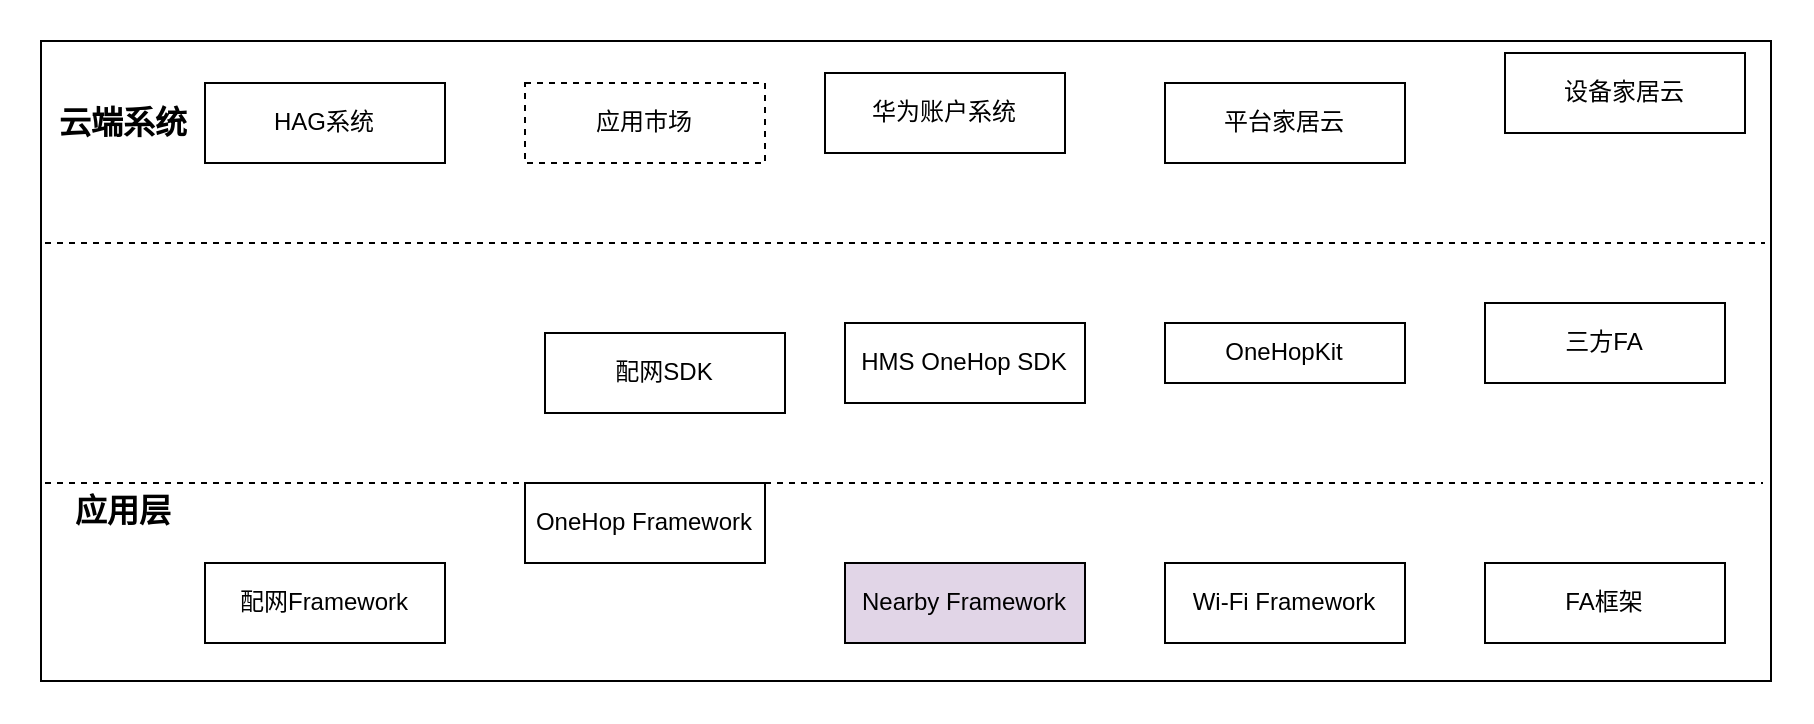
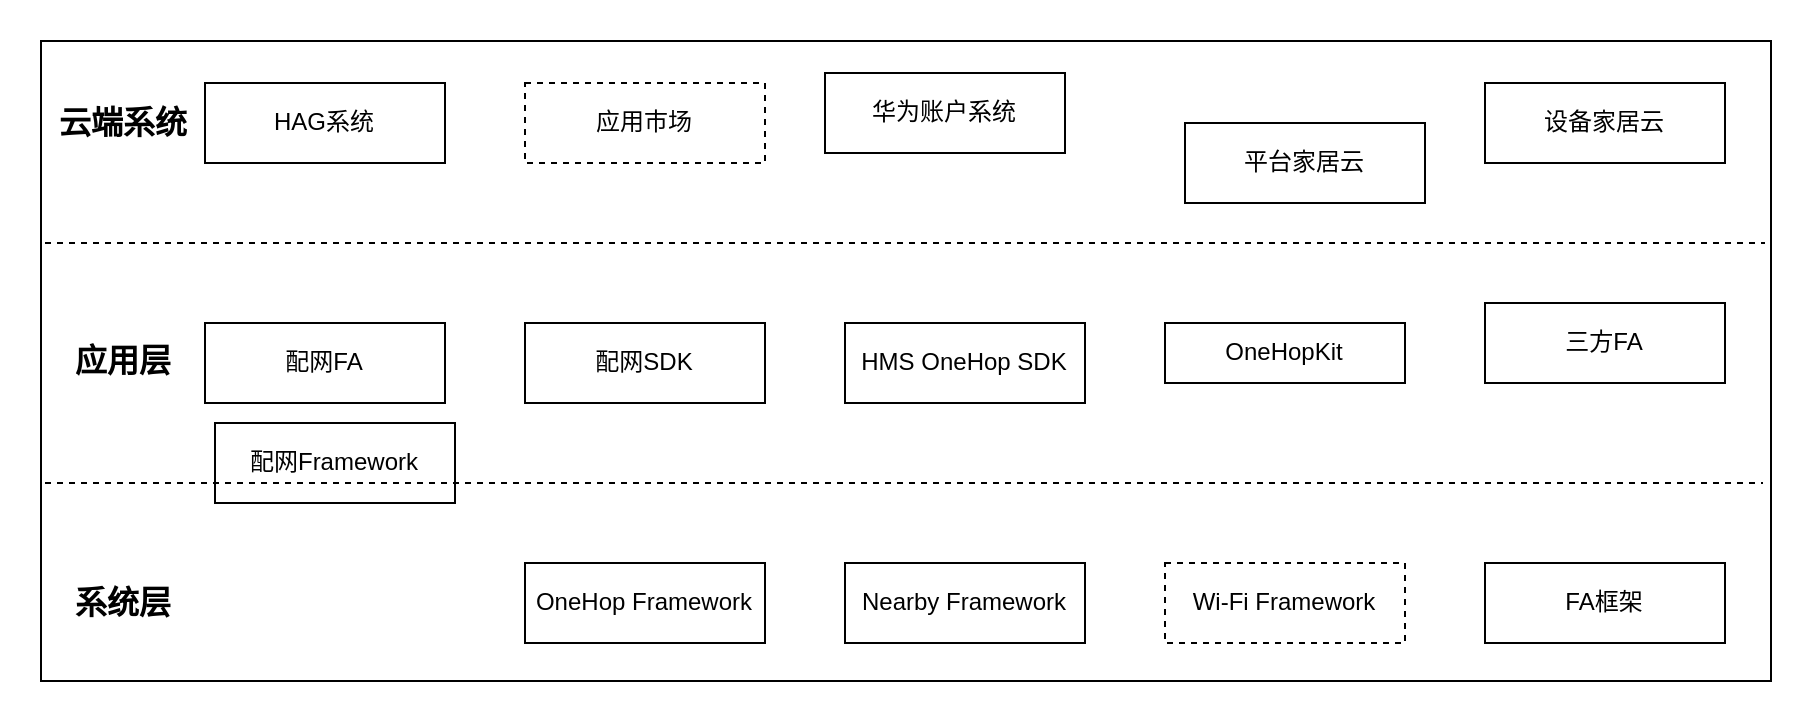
- <mxCell id="4" value="设备家居云" style="rounded=0;whiteSpace=wrap;html=1;" vertex="1" parent="1"><mxGeometry x="752" y="26" width="120" height="40" as="geometry" /></mxCell>
+ <mxCell id="4" value="设备家居云" style="rounded=0;whiteSpace=wrap;html=1;" vertex="1" parent="1"><mxGeometry x="742" y="41" width="120" height="40" as="geometry" /></mxCell>
- <mxCell id="3" value="平台家居云" style="rounded=0;whiteSpace=wrap;html=1;" vertex="1" parent="1"><mxGeometry x="582" y="41" width="120" height="40" as="geometry" /></mxCell>
+ <mxCell id="3" value="平台家居云" style="rounded=0;whiteSpace=wrap;html=1;" vertex="1" parent="1"><mxGeometry x="592" y="61" width="120" height="40" as="geometry" /></mxCell>
+ <mxCell id="5" value="配网FA" style="rounded=0;whiteSpace=wrap;html=1;" vertex="1" parent="1"><mxGeometry x="102" y="161" width="120" height="40" as="geometry" /></mxCell>
- <mxCell id="6" value="配网SDK" style="rounded=0;whiteSpace=wrap;html=1;" vertex="1" parent="1"><mxGeometry x="272" y="166" width="120" height="40" as="geometry" /></mxCell>
+ <mxCell id="6" value="配网SDK" style="rounded=0;whiteSpace=wrap;html=1;" vertex="1" parent="1"><mxGeometry x="262" y="161" width="120" height="40" as="geometry" /></mxCell>
- <mxCell id="21" value="&lt;font style=&quot;font-size: 16px&quot;&gt;&lt;b&gt;应用层&lt;/b&gt;&lt;/font&gt;" style="text;html=1;strokeColor=none;fillColor=none;align=center;verticalAlign=middle;whiteSpace=wrap;rounded=0;" vertex="1" parent="1"><mxGeometry x="23" y="245" width="77" height="20" as="geometry" /></mxCell>
+ <mxCell id="21" value="&lt;font style=&quot;font-size: 16px&quot;&gt;&lt;b&gt;应用层&lt;/b&gt;&lt;/font&gt;" style="text;html=1;strokeColor=none;fillColor=none;align=center;verticalAlign=middle;whiteSpace=wrap;rounded=0;" vertex="1" parent="1"><mxGeometry x="23" y="170" width="77" height="20" as="geometry" /></mxCell>
- <mxCell id="14" value="OneHop Framework" style="rounded=0;whiteSpace=wrap;html=1;" vertex="1" parent="1"><mxGeometry x="262" y="241" width="120" height="40" as="geometry" /></mxCell>
+ <mxCell id="14" value="OneHop Framework" style="rounded=0;whiteSpace=wrap;html=1;" vertex="1" parent="1"><mxGeometry x="262" y="281" width="120" height="40" as="geometry" /></mxCell>
+ <mxCell id="22" value="&lt;font style=&quot;font-size: 16px&quot;&gt;&lt;b&gt;系统层&lt;/b&gt;&lt;/font&gt;" style="text;html=1;strokeColor=none;fillColor=none;align=center;verticalAlign=middle;whiteSpace=wrap;rounded=0;" vertex="1" parent="1"><mxGeometry x="23" y="291" width="77" height="20" as="geometry" /></mxCell>
- <mxCell id="13" value="配网Framework" style="rounded=0;whiteSpace=wrap;html=1;" vertex="1" parent="1"><mxGeometry x="102" y="281" width="120" height="40" as="geometry" /></mxCell>
+ <mxCell id="13" value="配网Framework" style="rounded=0;whiteSpace=wrap;html=1;" vertex="1" parent="1"><mxGeometry x="107" y="211" width="120" height="40" as="geometry" /></mxCell>
- <mxCell id="16" value="Nearby Framework" style="rounded=0;whiteSpace=wrap;html=1;fillColor=#e1d5e7;" vertex="1" parent="1"><mxGeometry x="422" y="281" width="120" height="40" as="geometry" /></mxCell>
+ <mxCell id="16" value="Nearby Framework" style="rounded=0;whiteSpace=wrap;html=1;" vertex="1" parent="1"><mxGeometry x="422" y="281" width="120" height="40" as="geometry" /></mxCell>
- <mxCell id="15" value="Wi-Fi Framework" style="rounded=0;whiteSpace=wrap;html=1;" vertex="1" parent="1"><mxGeometry x="582" y="281" width="120" height="40" as="geometry" /></mxCell>
+ <mxCell id="15" value="Wi-Fi Framework" style="rounded=0;whiteSpace=wrap;html=1;dashed=1;" vertex="1" parent="1"><mxGeometry x="582" y="281" width="120" height="40" as="geometry" /></mxCell>
